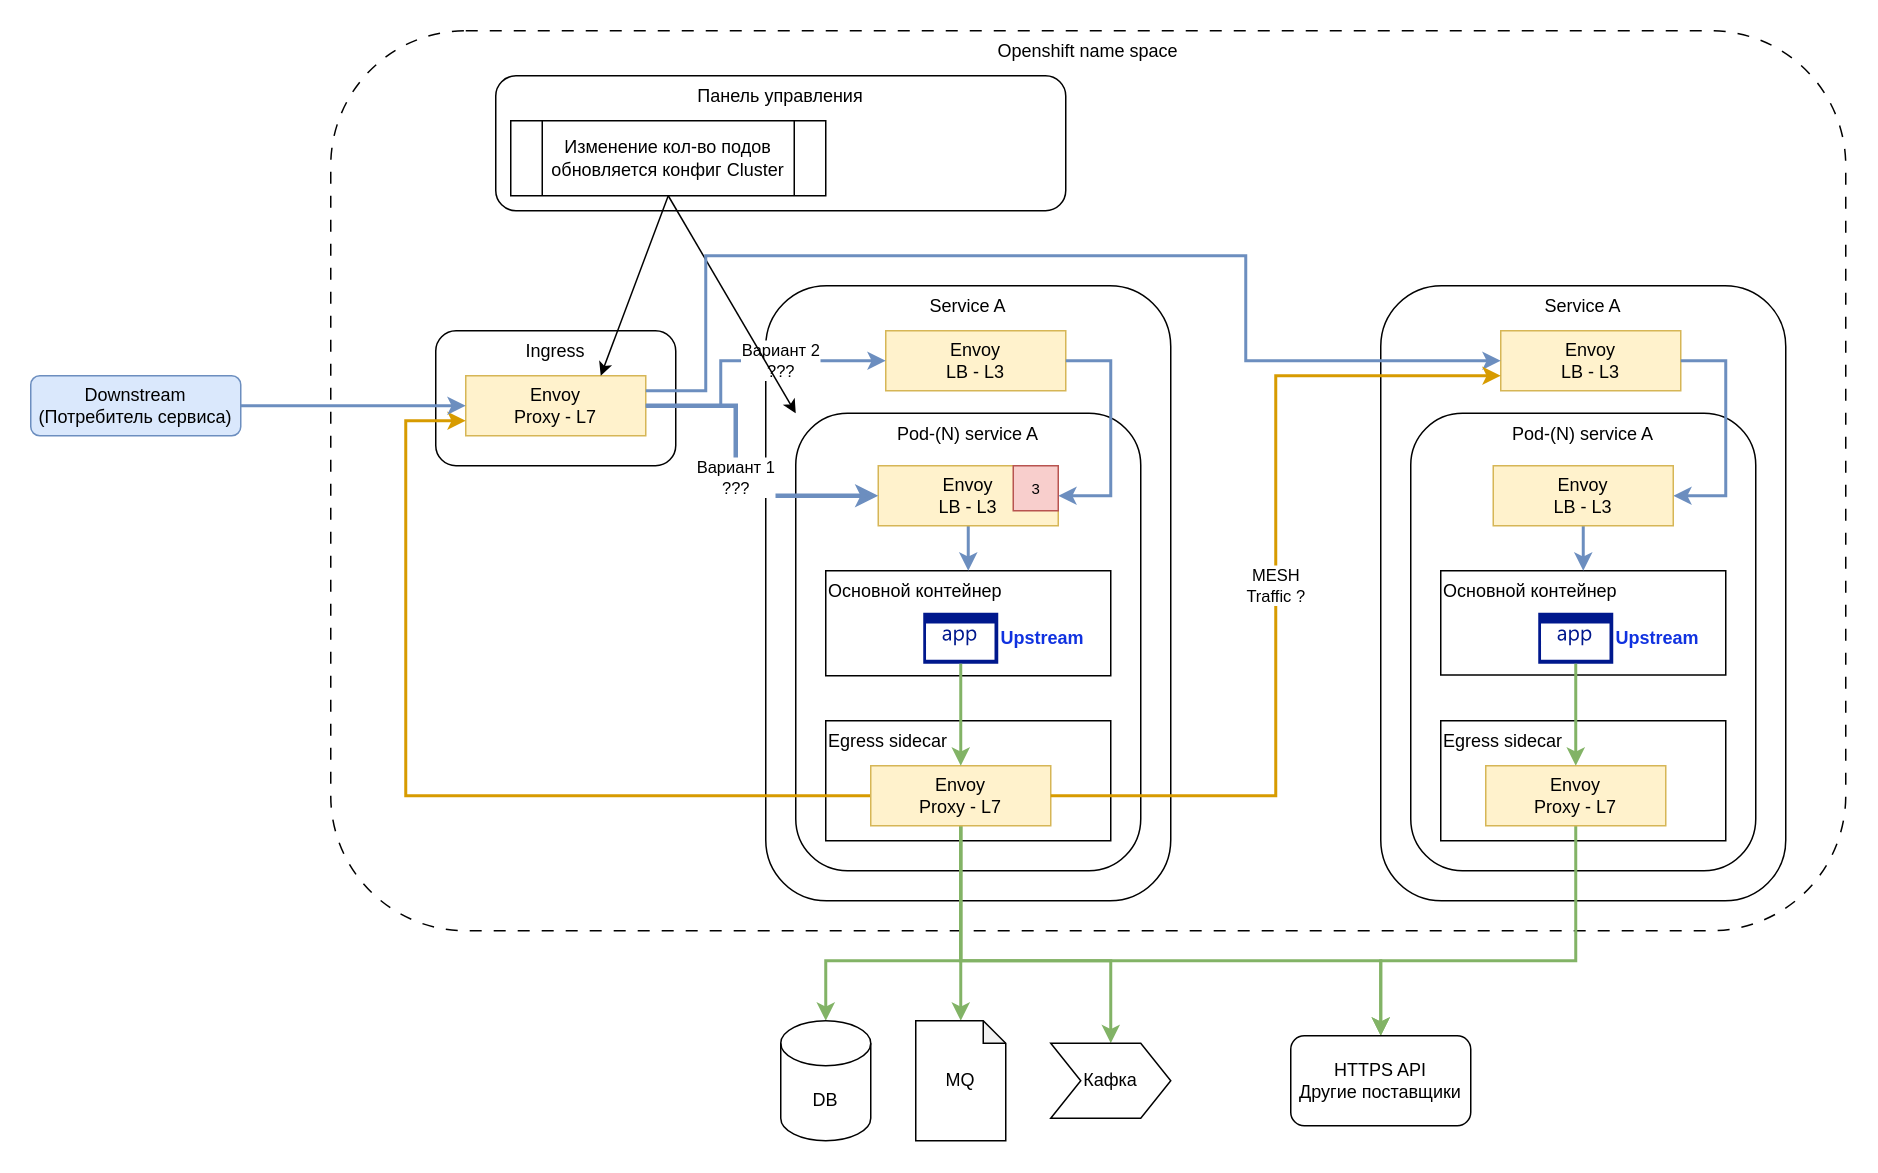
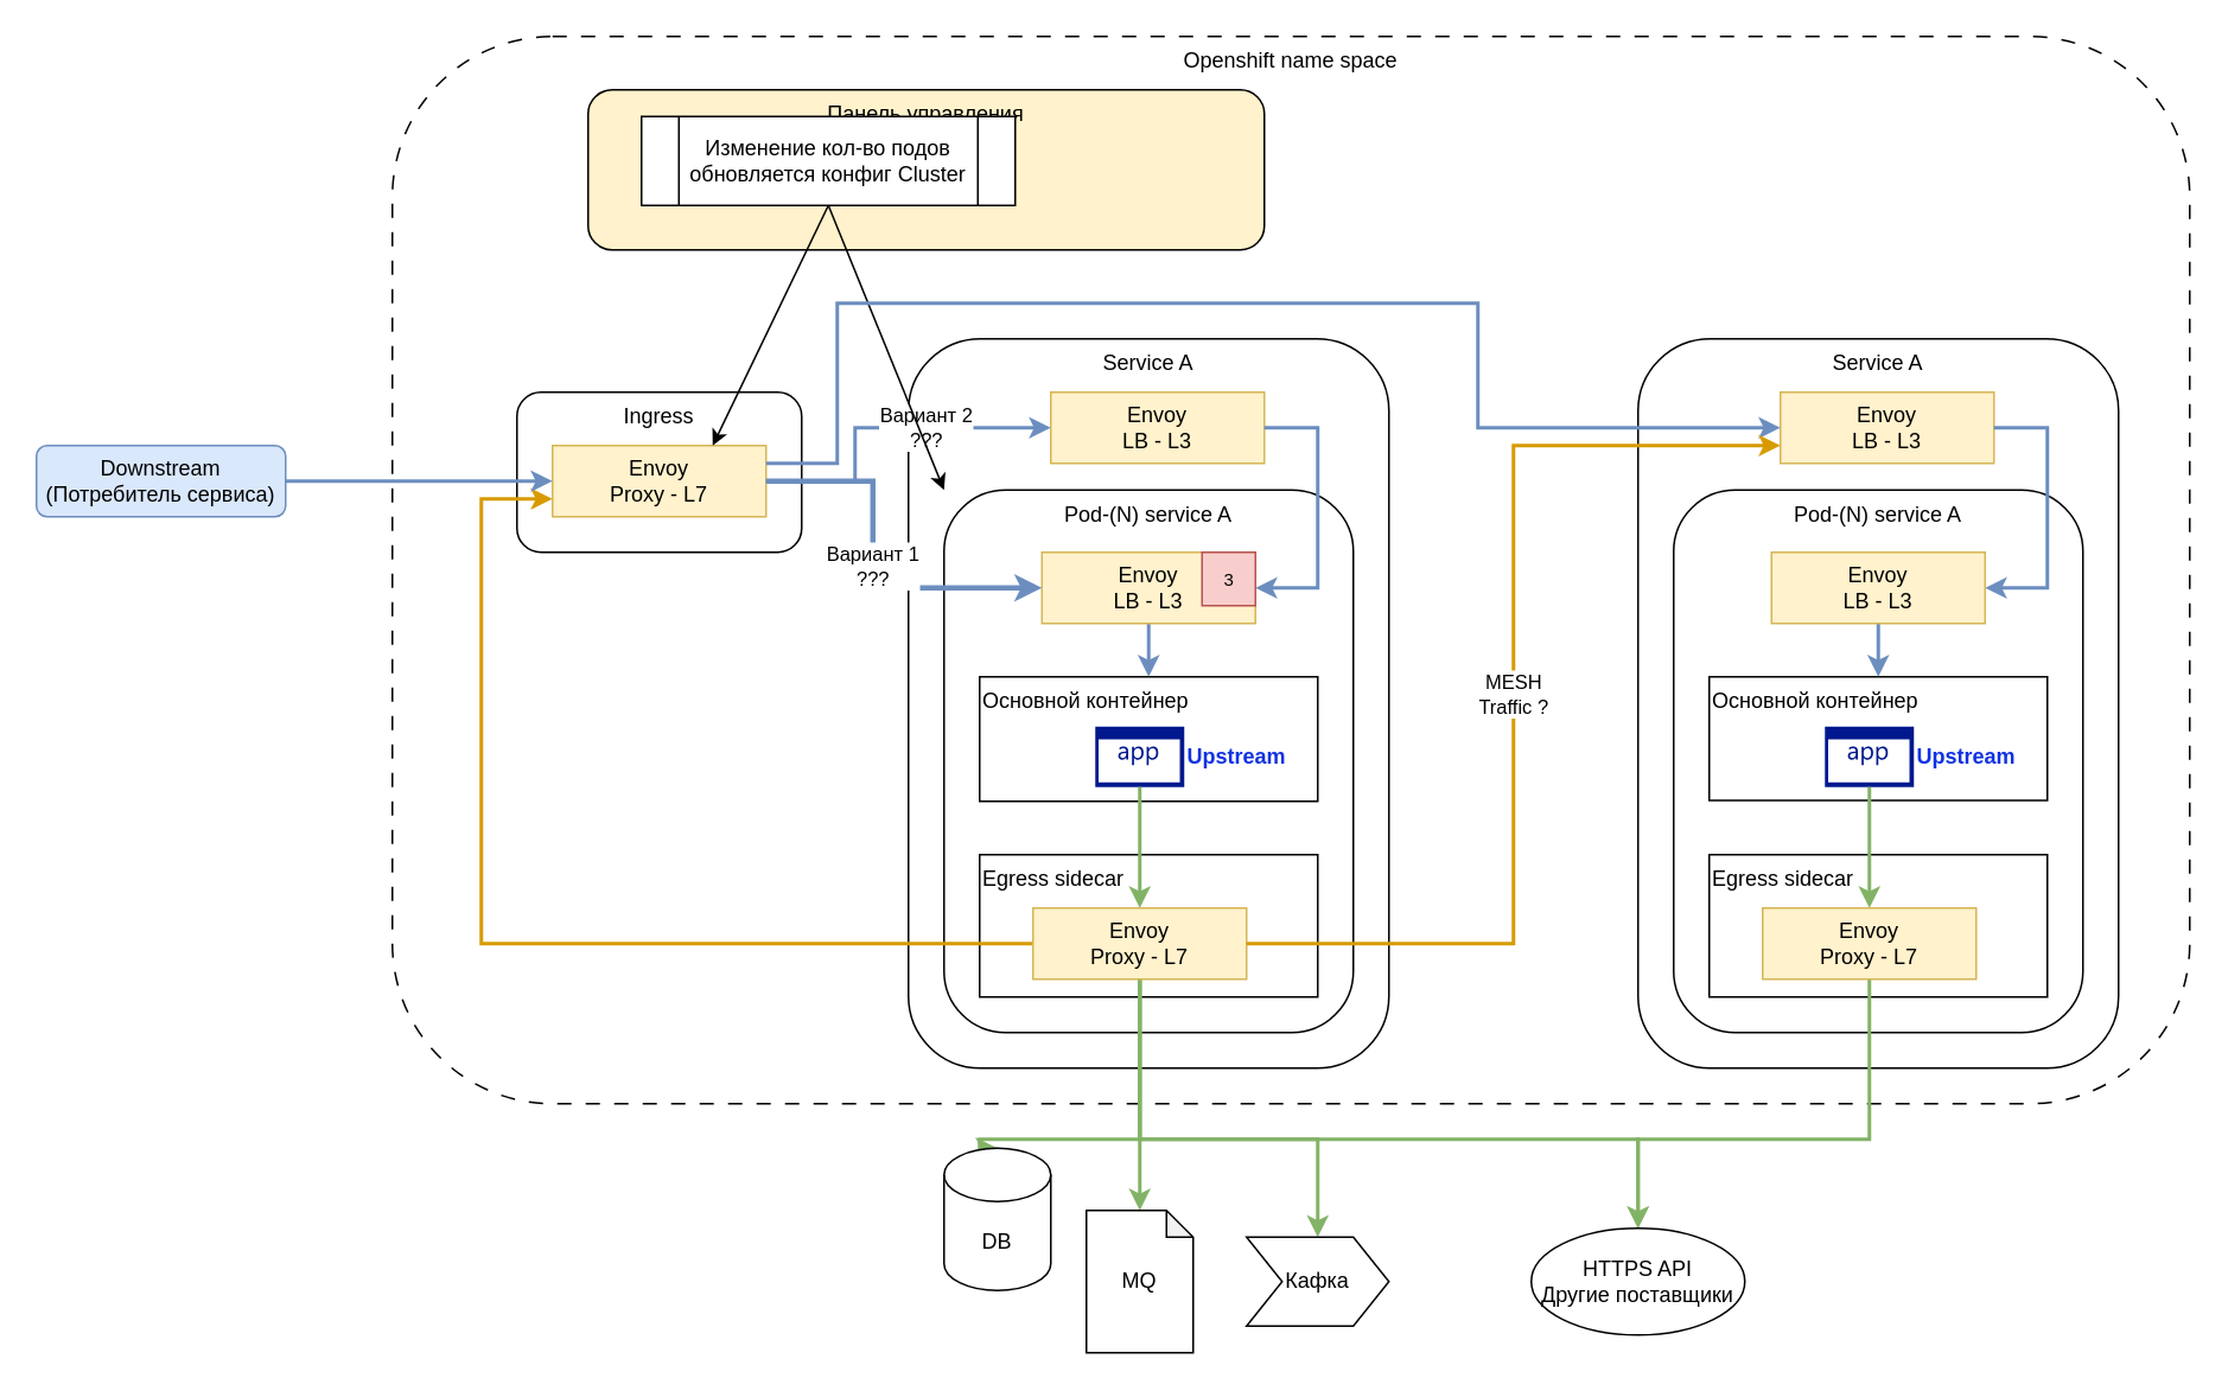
- <mxCell id="27" value="Панель управления" style="rounded=1;whiteSpace=wrap;html=1;verticalAlign=top;" vertex="1" parent="1"><mxGeometry x="330" y="50" width="380" height="90" as="geometry" /></mxCell>
+ <mxCell id="27" value="Панель управления" style="rounded=1;whiteSpace=wrap;html=1;verticalAlign=top;fillColor=#fff2cc;" vertex="1" parent="1"><mxGeometry x="330" y="50" width="380" height="90" as="geometry" /></mxCell>
- <mxCell id="28" value="Изменение кол-во подов обновляется конфиг Cluster" style="shape=process;whiteSpace=wrap;html=1;backgroundOutline=1;" vertex="1" parent="1"><mxGeometry x="340" y="80" width="210" height="50" as="geometry" /></mxCell>
+ <mxCell id="28" value="Изменение кол-во подов обновляется конфиг Cluster" style="shape=process;whiteSpace=wrap;html=1;backgroundOutline=1;" vertex="1" parent="1"><mxGeometry x="360" y="65" width="210" height="50" as="geometry" /></mxCell>
- <mxCell id="22" value="DB" style="shape=cylinder3;whiteSpace=wrap;html=1;boundedLbl=1;backgroundOutline=1;size=15;" vertex="1" parent="1"><mxGeometry x="520" y="680" width="60" height="80" as="geometry" /></mxCell>
+ <mxCell id="22" value="DB" style="shape=cylinder3;whiteSpace=wrap;html=1;boundedLbl=1;backgroundOutline=1;size=15;" vertex="1" parent="1"><mxGeometry x="530" y="645" width="60" height="80" as="geometry" /></mxCell>
- <mxCell id="46" value="HTTPS API&lt;br&gt;Другие поставщики" style="rounded=1;whiteSpace=wrap;html=1;" vertex="1" parent="1"><mxGeometry x="860" y="690" width="120" height="60" as="geometry" /></mxCell>
+ <mxCell id="46" value="HTTPS API&lt;br&gt;Другие поставщики" style="ellipse;whiteSpace=wrap;html=1;" vertex="1" parent="1"><mxGeometry x="860" y="690" width="120" height="60" as="geometry" /></mxCell>
